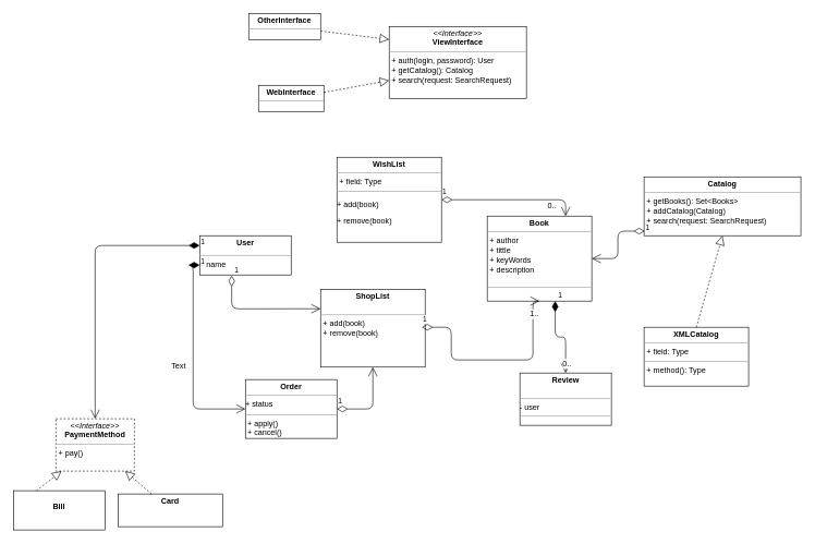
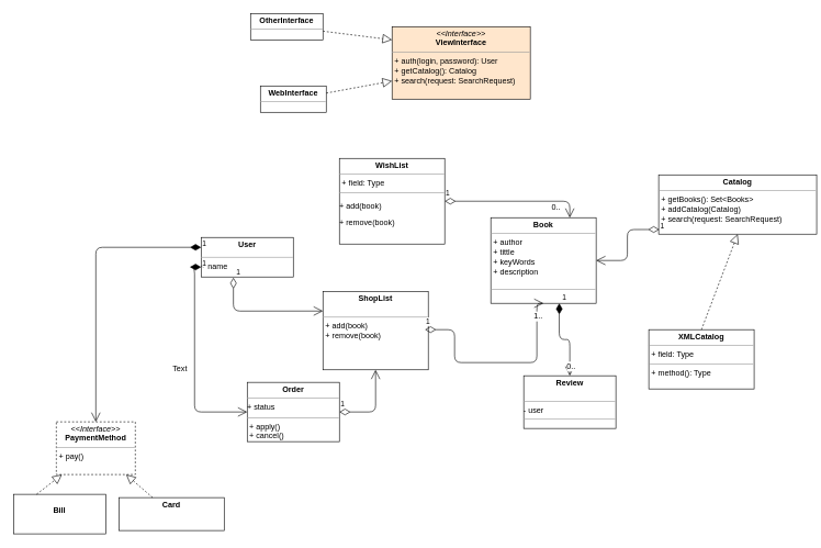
- <mxCell id="2" value="&lt;p style=&quot;margin: 0px ; margin-top: 4px ; text-align: center&quot;&gt;&lt;i&gt;&amp;lt;&amp;lt;Interface&amp;gt;&amp;gt;&lt;/i&gt;&lt;br&gt;&lt;b&gt;ViewInterface&lt;/b&gt;&lt;/p&gt;&lt;hr size=&quot;1&quot;&gt;&lt;p style=&quot;margin: 0px ; margin-left: 4px&quot;&gt;&lt;span&gt;+ auth(login, password): User&lt;/span&gt;&lt;br&gt;&lt;/p&gt;&lt;p style=&quot;margin: 0px ; margin-left: 4px&quot;&gt;+ getCatalog(): Catalog&lt;/p&gt;&lt;p style=&quot;margin: 0px ; margin-left: 4px&quot;&gt;+ search(request: SearchRequest)&lt;/p&gt;" style="verticalAlign=top;align=left;overflow=fill;fontSize=12;fontFamily=Helvetica;html=1;" vertex="1" parent="1"><mxGeometry x="595" y="40" width="210" height="110" as="geometry" /></mxCell>
+ <mxCell id="2" value="&lt;p style=&quot;margin: 0px ; margin-top: 4px ; text-align: center&quot;&gt;&lt;i&gt;&amp;lt;&amp;lt;Interface&amp;gt;&amp;gt;&lt;/i&gt;&lt;br&gt;&lt;b&gt;ViewInterface&lt;/b&gt;&lt;/p&gt;&lt;hr size=&quot;1&quot;&gt;&lt;p style=&quot;margin: 0px ; margin-left: 4px&quot;&gt;&lt;span&gt;+ auth(login, password): User&lt;/span&gt;&lt;br&gt;&lt;/p&gt;&lt;p style=&quot;margin: 0px ; margin-left: 4px&quot;&gt;+ getCatalog(): Catalog&lt;/p&gt;&lt;p style=&quot;margin: 0px ; margin-left: 4px&quot;&gt;+ search(request: SearchRequest)&lt;/p&gt;" style="verticalAlign=top;align=left;overflow=fill;fontSize=12;fontFamily=Helvetica;html=1;fillColor=#ffe6cc;" vertex="1" parent="1"><mxGeometry x="595" y="40" width="210" height="110" as="geometry" /></mxCell>
- <mxCell id="6" value="&lt;p style=&quot;margin: 0px ; margin-top: 4px ; text-align: center&quot;&gt;&lt;b&gt;Catalog&lt;/b&gt;&lt;/p&gt;&lt;hr size=&quot;1&quot;&gt;&lt;p style=&quot;margin: 0px ; margin-left: 4px&quot;&gt;+ getBooks(): Set&amp;lt;Books&amp;gt;&lt;/p&gt;&lt;p style=&quot;margin: 0px ; margin-left: 4px&quot;&gt;+ addCatalog(Catalog)&lt;/p&gt;&lt;p style=&quot;margin: 0px ; margin-left: 4px&quot;&gt;+ search(request: SearchRequest)&lt;/p&gt;" style="verticalAlign=top;align=left;overflow=fill;fontSize=12;fontFamily=Helvetica;html=1;" vertex="1" parent="1"><mxGeometry x="985" y="270" width="240" height="90" as="geometry" /></mxCell>
+ <mxCell id="6" value="&lt;p style=&quot;margin: 0px ; margin-top: 4px ; text-align: center&quot;&gt;&lt;b&gt;Catalog&lt;/b&gt;&lt;/p&gt;&lt;hr size=&quot;1&quot;&gt;&lt;p style=&quot;margin: 0px ; margin-left: 4px&quot;&gt;+ getBooks(): Set&amp;lt;Books&amp;gt;&lt;/p&gt;&lt;p style=&quot;margin: 0px ; margin-left: 4px&quot;&gt;+ addCatalog(Catalog)&lt;/p&gt;&lt;p style=&quot;margin: 0px ; margin-left: 4px&quot;&gt;+ search(request: SearchRequest)&lt;/p&gt;" style="verticalAlign=top;align=left;overflow=fill;fontSize=12;fontFamily=Helvetica;html=1;" vertex="1" parent="1"><mxGeometry x="1000" y="265" width="240" height="90" as="geometry" /></mxCell>
